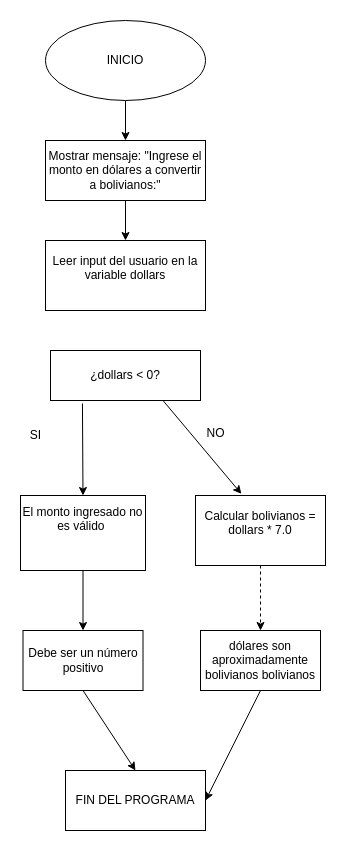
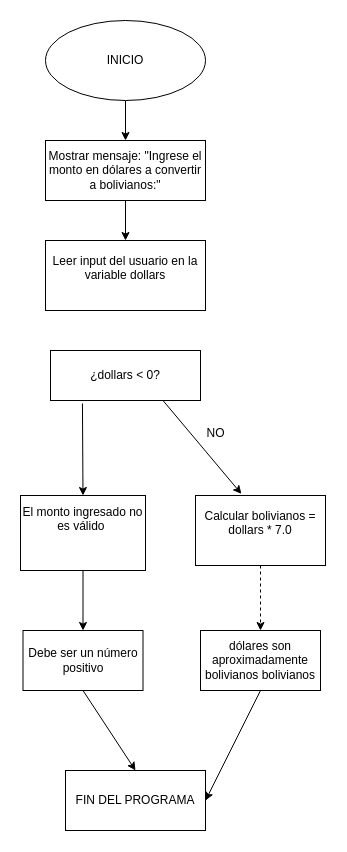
- <mxCell id="16" value="SI" style="text;html=1;align=center;verticalAlign=middle;resizable=0;points=[];autosize=1;strokeColor=none;fillColor=none;" vertex="1" parent="1"><mxGeometry x="20" y="420" width="30" height="30" as="geometry" /></mxCell>
